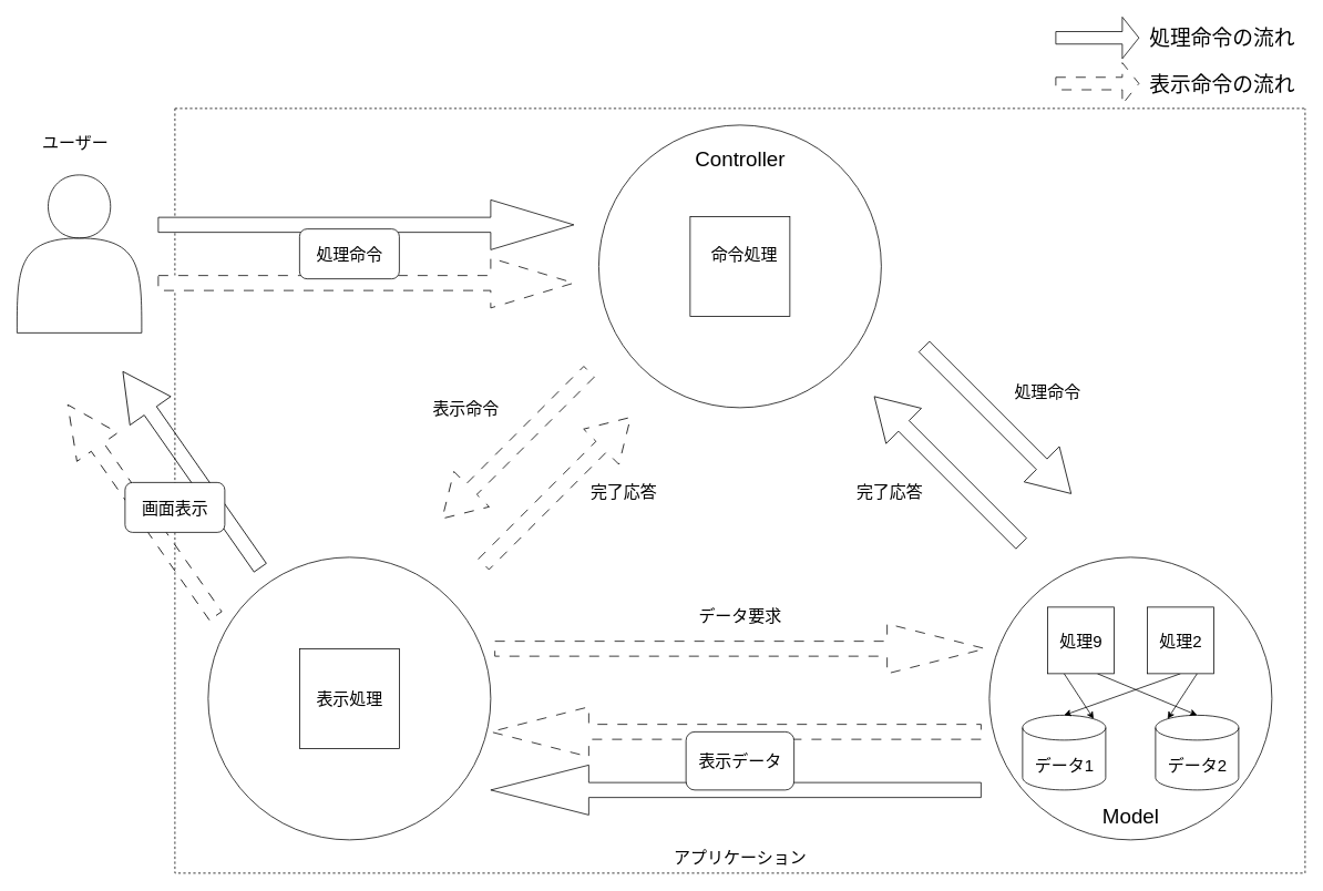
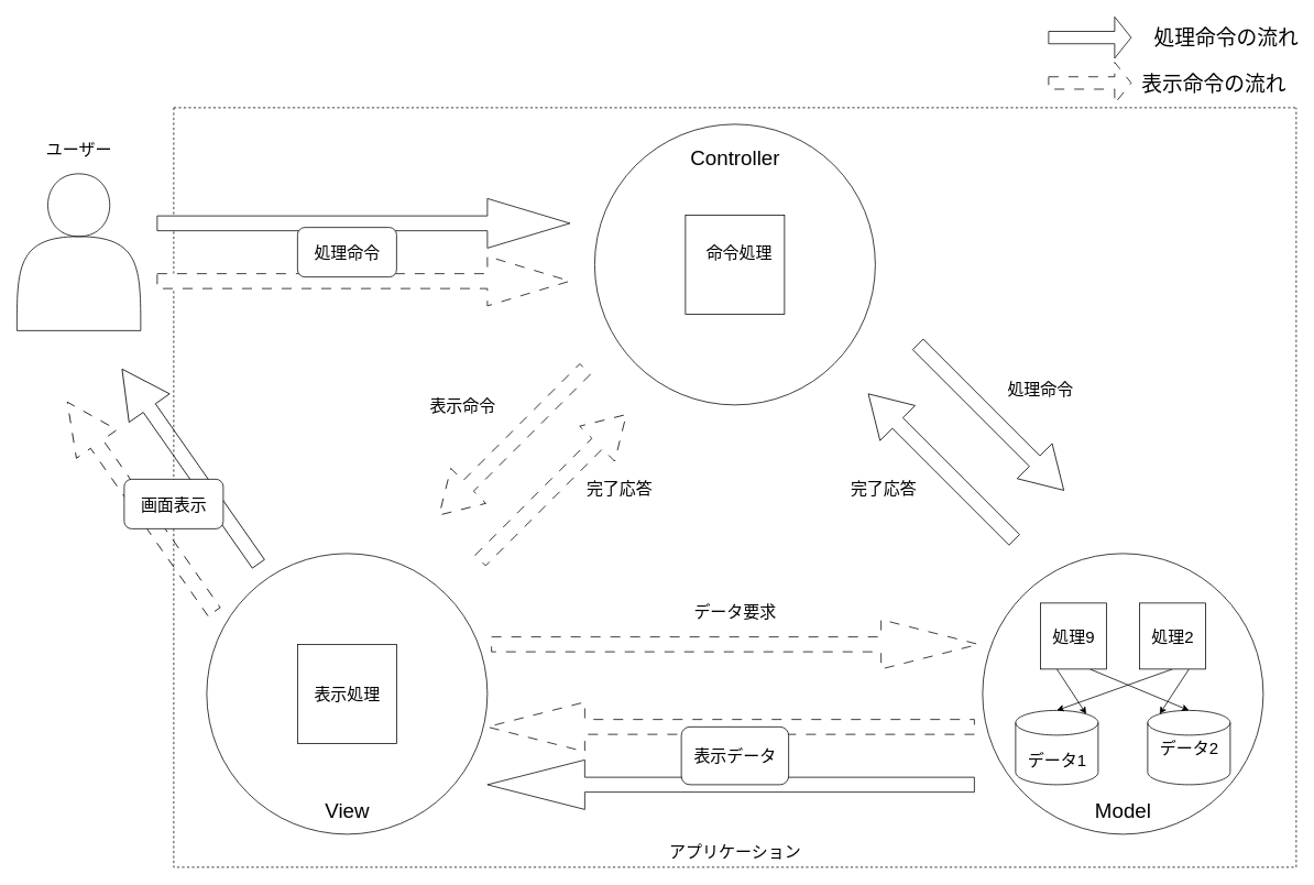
- <mxCell id="8" value="処理命令の流れ" style="text;html=1;align=center;verticalAlign=middle;resizable=0;points=[];autosize=1;strokeColor=none;fillColor=none;fontSize=25;" vertex="1" parent="1"><mxGeometry x="1370" y="25" width="200" height="40" as="geometry" /></mxCell>
+ <mxCell id="8" value="処理命令の流れ" style="text;html=1;align=center;verticalAlign=middle;resizable=0;points=[];autosize=1;strokeColor=none;fillColor=none;fontSize=25;" vertex="1" parent="1"><mxGeometry x="1385" y="25" width="200" height="40" as="geometry" /></mxCell>
- <mxCell id="10" value="ユーザー" style="text;html=1;align=center;verticalAlign=middle;resizable=0;points=[];autosize=1;strokeColor=none;fillColor=none;fontSize=20;" vertex="1" parent="1"><mxGeometry x="40" y="150" width="100" height="40" as="geometry" /></mxCell>
+ <mxCell id="10" value="ユーザー" style="text;html=1;align=center;verticalAlign=middle;resizable=0;points=[];autosize=1;strokeColor=none;fillColor=none;fontSize=20;" vertex="1" parent="1"><mxGeometry x="45" y="160" width="100" height="40" as="geometry" /></mxCell>
- <mxCell id="39" value="データ2" style="text;html=1;align=center;verticalAlign=middle;resizable=0;points=[];autosize=1;strokeColor=none;fillColor=none;fontSize=20;" vertex="1" parent="11"><mxGeometry x="1185" y="770" width="90" height="40" as="geometry" /></mxCell>
+ <mxCell id="39" value="データ2" style="text;html=1;align=center;verticalAlign=middle;resizable=0;points=[];autosize=1;strokeColor=none;fillColor=none;fontSize=20;" vertex="1" parent="11"><mxGeometry x="1185" y="755" width="90" height="40" as="geometry" /></mxCell>
+ <mxCell id="17" value="View" style="text;html=1;align=center;verticalAlign=middle;resizable=0;points=[];autosize=1;strokeColor=none;fillColor=none;fontSize=25;" vertex="1" parent="11"><mxGeometry x="170" y="830" width="80" height="40" as="geometry" /></mxCell>
